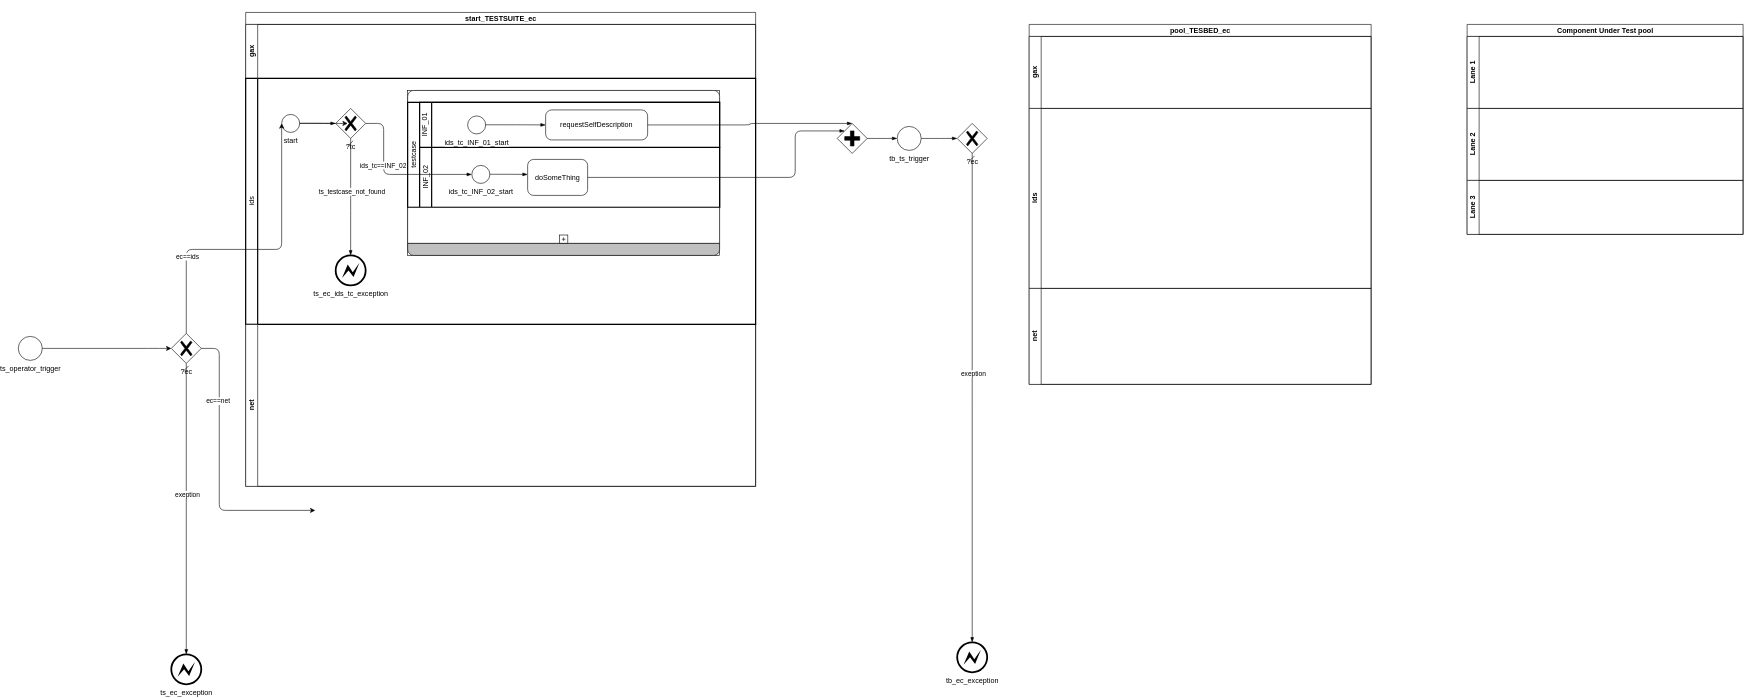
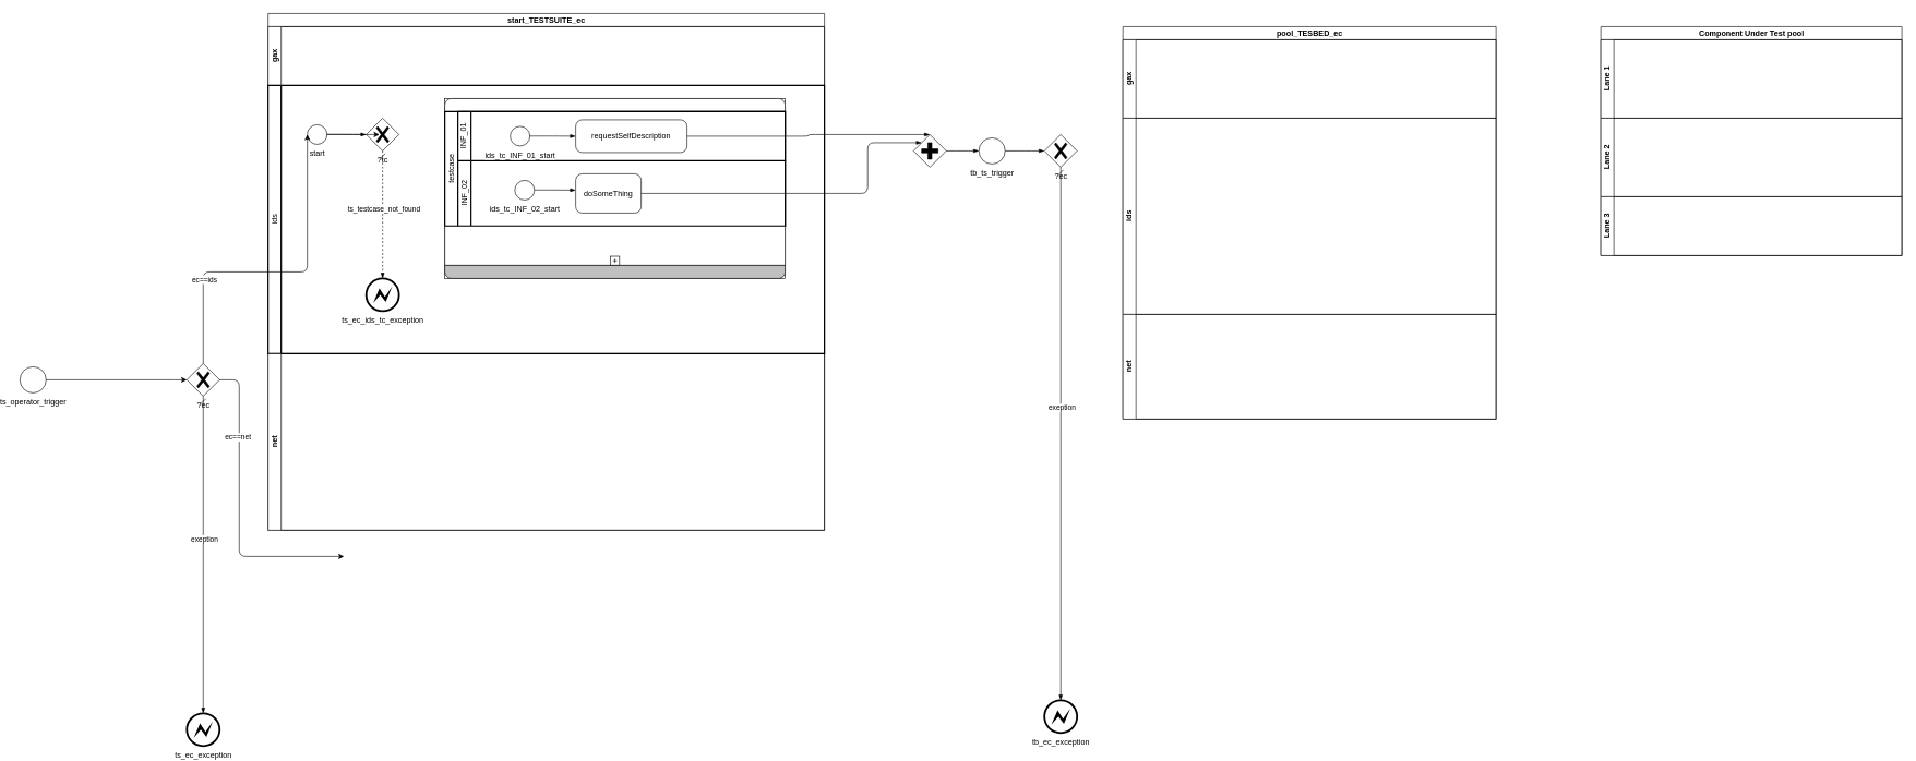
- <mxCell id="14" value="requestSelfDescription" style="points=[[0.25,0,0],[0.5,0,0],[0.75,0,0],[1,0.25,0],[1,0.5,0],[1,0.75,0],[0.75,1,0],[0.5,1,0],[0.25,1,0],[0,0.75,0],[0,0.5,0],[0,0.25,0]];shape=mxgraph.bpmn.task;whiteSpace=wrap;rectStyle=rounded;size=10;taskMarker=abstract;comic=0;" parent="13" vertex="1"><mxGeometry x="210" y="12.5" width="170" height="50" as="geometry" /></mxCell>
+ <mxCell id="14" value="requestSelfDescription" style="points=[[0.25,0,0],[0.5,0,0],[0.75,0,0],[1,0.25,0],[1,0.5,0],[1,0.75,0],[0.75,1,0],[0.5,1,0],[0.25,1,0],[0,0.75,0],[0,0.5,0],[0,0.25,0]];shape=mxgraph.bpmn.task;whiteSpace=wrap;rectStyle=rounded;size=10;taskMarker=abstract;comic=0;" parent="13" vertex="1"><mxGeometry x="180" y="12.5" width="170" height="50" as="geometry" /></mxCell>
- <mxCell id="21" value="" style="edgeStyle=elbowEdgeStyle;fontSize=12;html=1;endArrow=blockThin;endFill=1;" parent="4" source="19" target="11" edge="1"><mxGeometry width="160" relative="1" as="geometry"><mxPoint x="182" y="161.25" as="sourcePoint" /><mxPoint x="377" y="188.75" as="targetPoint" /><Array as="points"><mxPoint x="230" y="160" /><mxPoint x="257" y="181.25" /></Array></mxGeometry></mxCell>
- <mxCell id="22" value="ids_tc==INF_02" style="edgeLabel;html=1;align=center;verticalAlign=middle;resizable=0;points=[];" parent="21" vertex="1" connectable="0"><mxGeometry x="-0.245" y="-2" relative="1" as="geometry"><mxPoint as="offset" /></mxGeometry></mxCell>
- <mxCell id="24" value="" style="edgeStyle=elbowEdgeStyle;fontSize=12;html=1;endArrow=blockThin;endFill=1;startArrow=dash;startFill=0;endSize=6;startSize=6;entryX=0.5;entryY=0;entryDx=0;entryDy=0;entryPerimeter=0;exitX=0.5;exitY=1;exitDx=0;exitDy=0;exitPerimeter=0;" parent="4" source="19" target="23" edge="1"><mxGeometry width="160" relative="1" as="geometry"><mxPoint x="180" y="100" as="sourcePoint" /><mxPoint x="110" y="620" as="targetPoint" /><Array as="points"><mxPoint x="175" y="210" /></Array></mxGeometry></mxCell>
+ <mxCell id="24" value="" style="edgeStyle=elbowEdgeStyle;fontSize=12;html=1;endArrow=blockThin;endFill=1;startArrow=dash;startFill=0;endSize=6;startSize=6;entryX=0.5;entryY=0;entryDx=0;entryDy=0;entryPerimeter=0;exitX=0.5;exitY=1;exitDx=0;exitDy=0;exitPerimeter=0;dashed=1;" parent="4" source="19" target="23" edge="1"><mxGeometry width="160" relative="1" as="geometry"><mxPoint x="180" y="100" as="sourcePoint" /><mxPoint x="110" y="620" as="targetPoint" /><Array as="points"><mxPoint x="175" y="210" /></Array></mxGeometry></mxCell>
